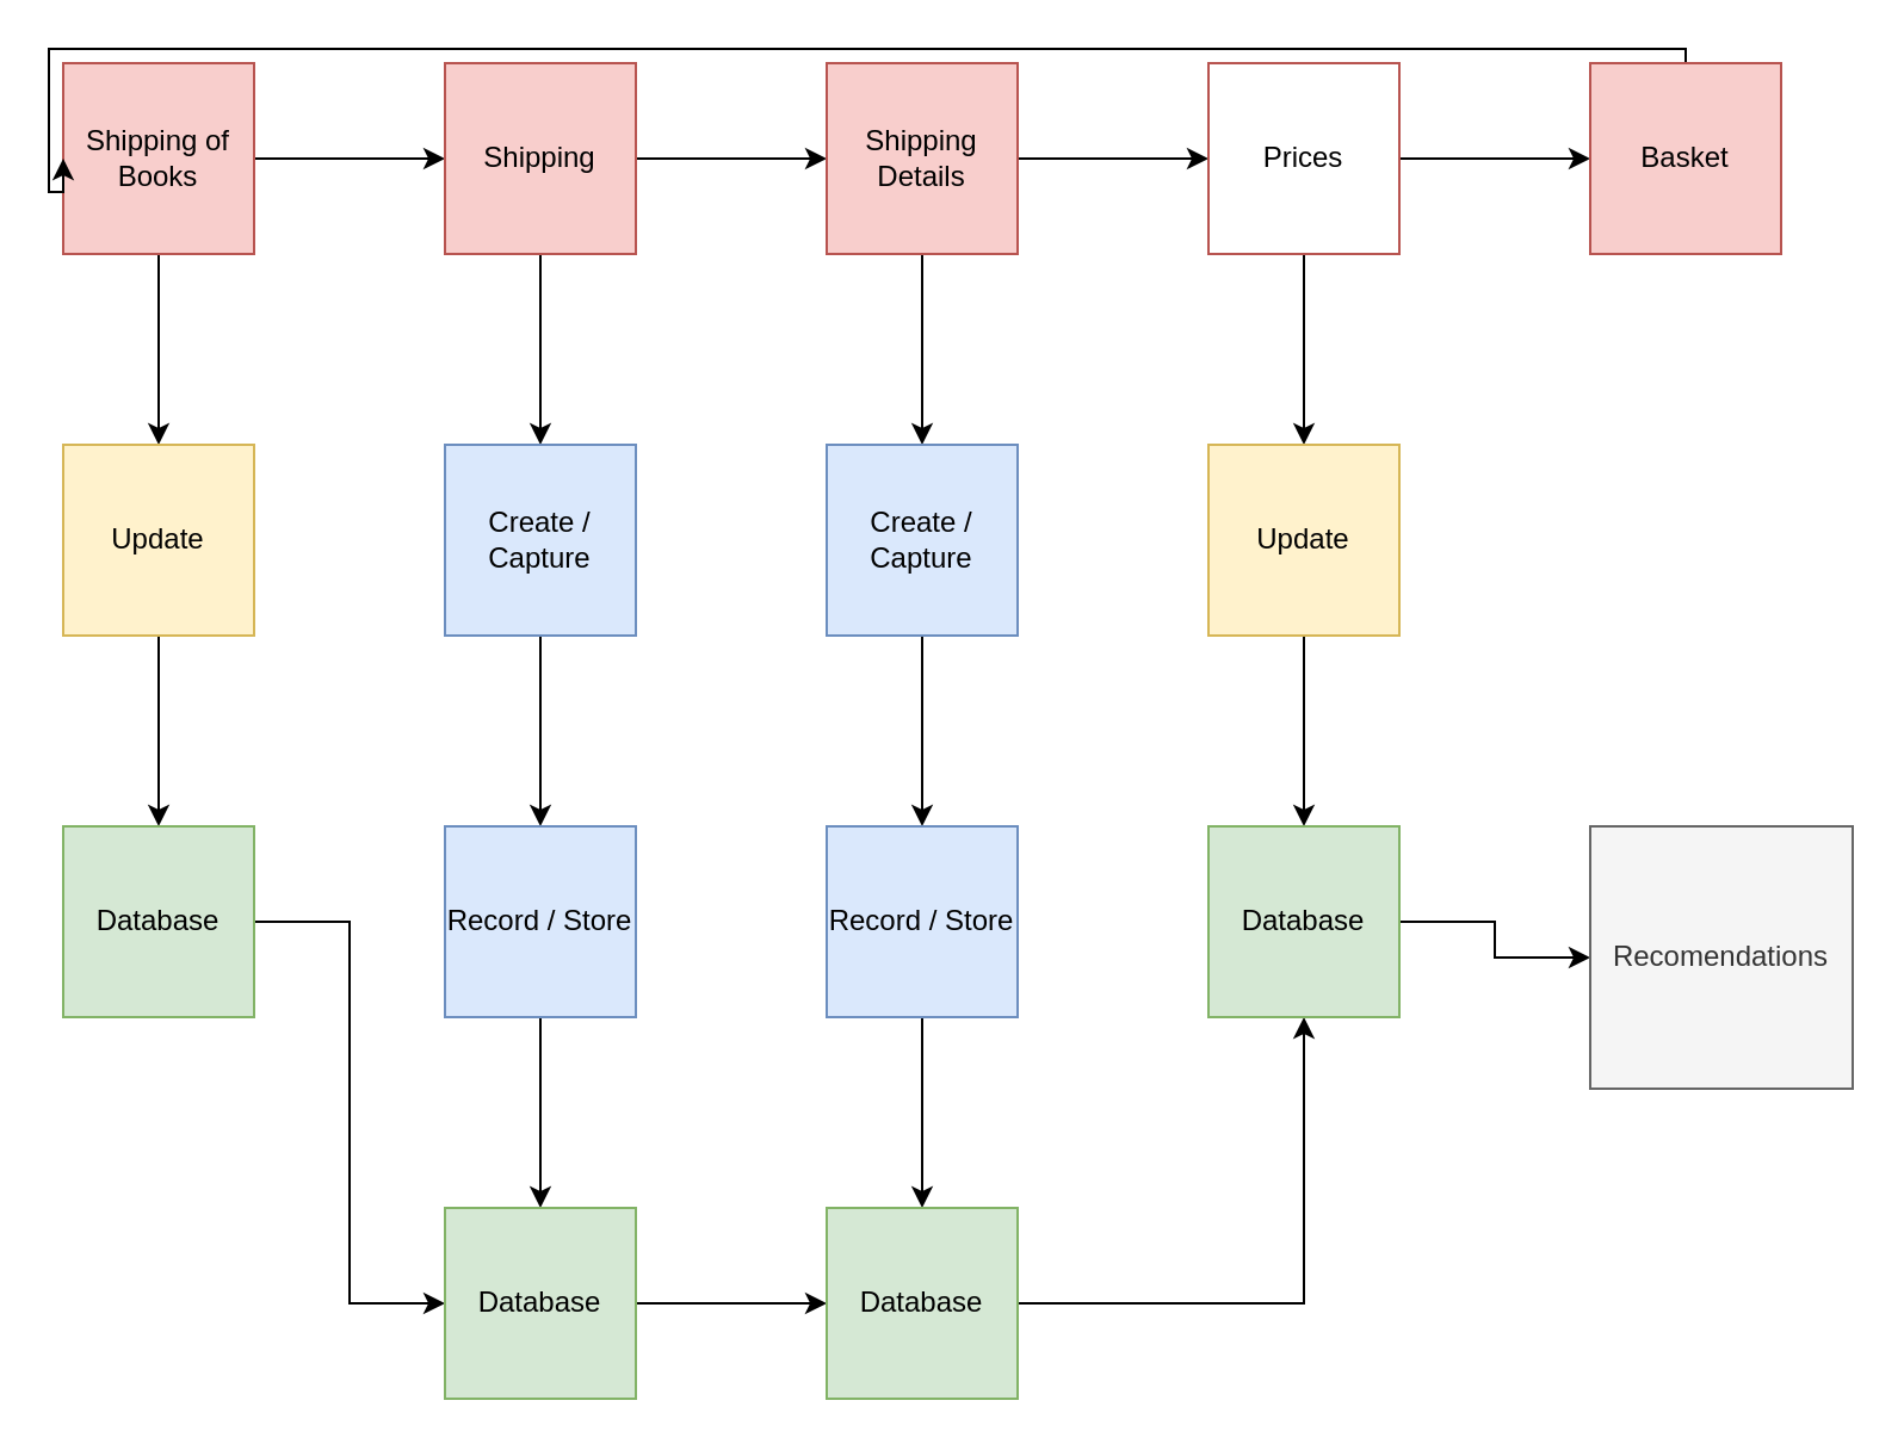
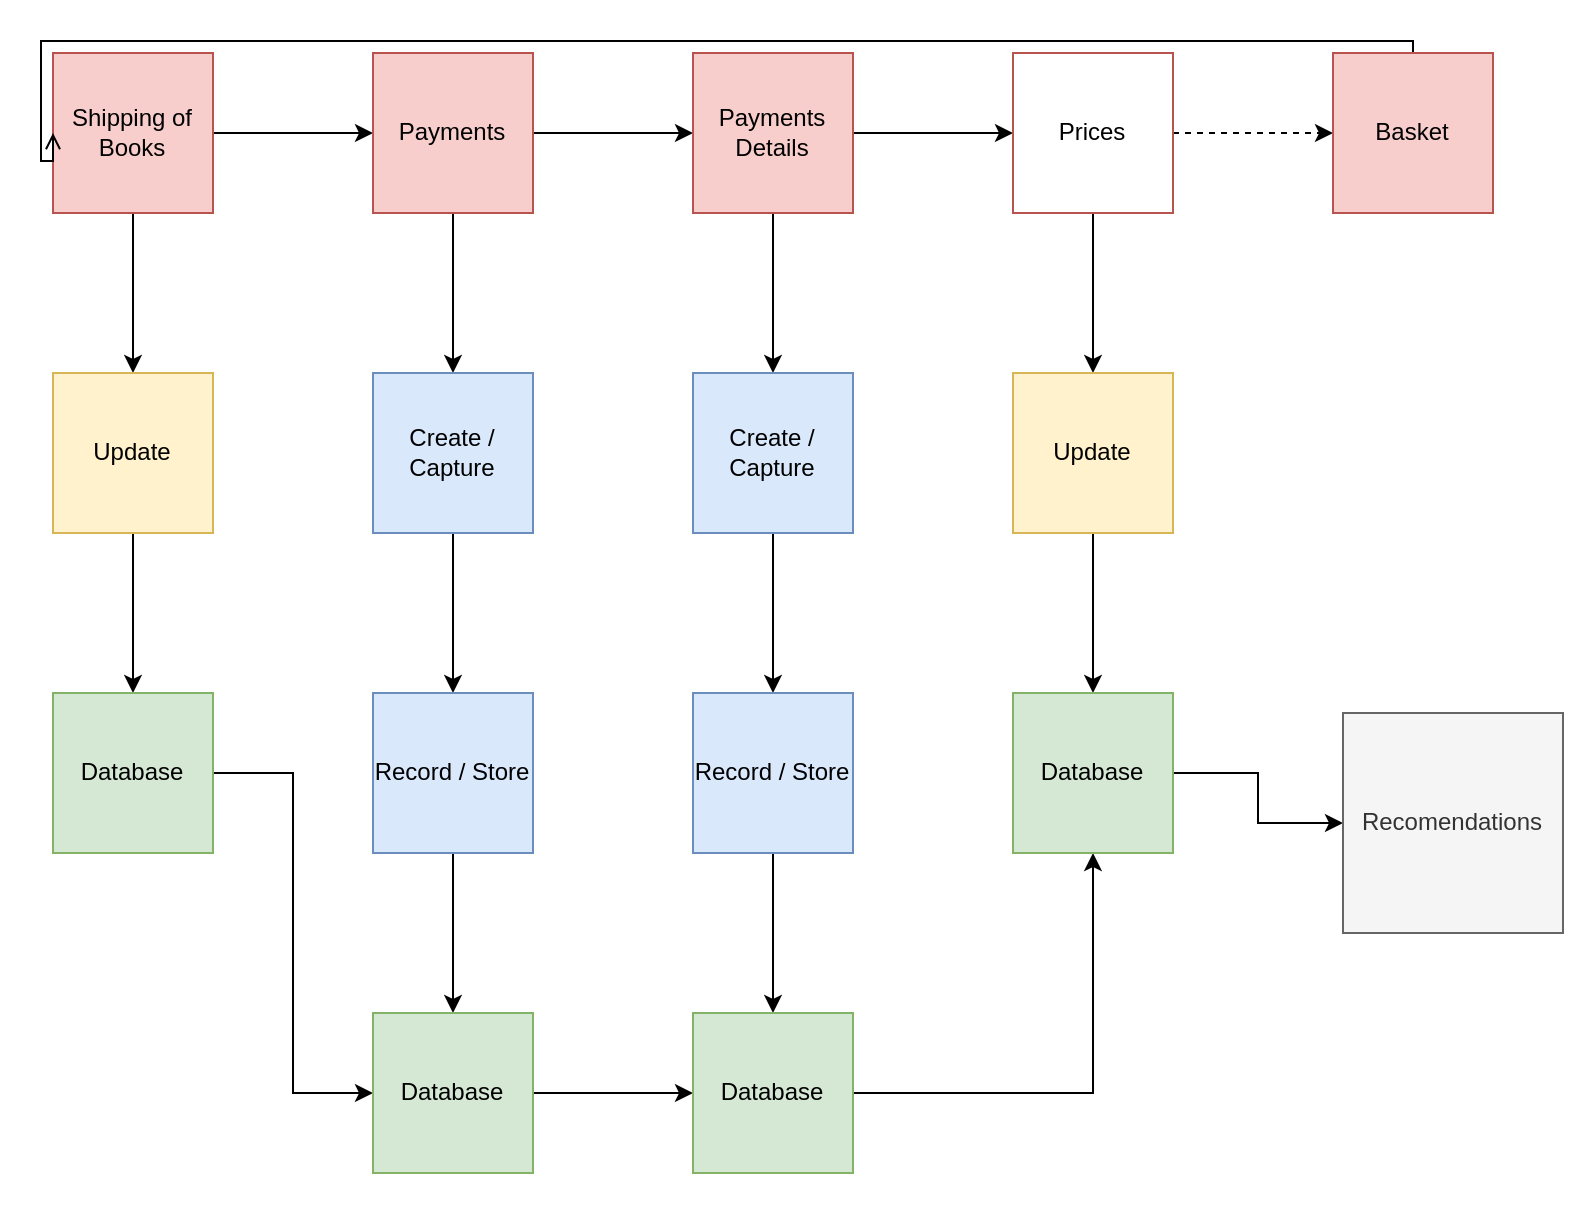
- <mxCell id="11" value="Shipping" style="whiteSpace=wrap;html=1;aspect=fixed;fillColor=#f8cecc;strokeColor=#b85450;" vertex="1" parent="1"><mxGeometry x="186" y="26" width="80" height="80" as="geometry" /></mxCell>
+ <mxCell id="11" value="Payments" style="whiteSpace=wrap;html=1;aspect=fixed;fillColor=#f8cecc;strokeColor=#b85450;" vertex="1" parent="1"><mxGeometry x="186" y="26" width="80" height="80" as="geometry" /></mxCell>
- <mxCell id="20" value="Shipping Details" style="whiteSpace=wrap;html=1;aspect=fixed;fillColor=#f8cecc;strokeColor=#b85450;" vertex="1" parent="1"><mxGeometry x="346" y="26" width="80" height="80" as="geometry" /></mxCell>
+ <mxCell id="20" value="Payments Details" style="whiteSpace=wrap;html=1;aspect=fixed;fillColor=#f8cecc;strokeColor=#b85450;" vertex="1" parent="1"><mxGeometry x="346" y="26" width="80" height="80" as="geometry" /></mxCell>
- <mxCell id="28" value="" style="edgeStyle=orthogonalEdgeStyle;rounded=0;orthogonalLoop=1;jettySize=auto;html=1;" edge="1" parent="1" source="29" target="31"><mxGeometry relative="1" as="geometry" /></mxCell>
+ <mxCell id="28" value="" style="edgeStyle=orthogonalEdgeStyle;rounded=0;orthogonalLoop=1;jettySize=auto;html=1;dashed=1;" edge="1" parent="1" source="29" target="31"><mxGeometry relative="1" as="geometry" /></mxCell>
- <mxCell id="30" style="edgeStyle=orthogonalEdgeStyle;rounded=0;orthogonalLoop=1;jettySize=auto;html=1;entryX=0;entryY=0.5;entryDx=0;entryDy=0;" edge="1" parent="1" source="31" target="4"><mxGeometry relative="1" as="geometry"><Array as="points"><mxPoint x="706" y="20" /><mxPoint x="20" y="20" /><mxPoint x="20" y="80" /></Array></mxGeometry></mxCell>
+ <mxCell id="30" style="edgeStyle=orthogonalEdgeStyle;rounded=0;orthogonalLoop=1;jettySize=auto;html=1;entryX=0;entryY=0.5;entryDx=0;entryDy=0;endArrow=open;" edge="1" parent="1" source="31" target="4"><mxGeometry relative="1" as="geometry"><Array as="points"><mxPoint x="706" y="20" /><mxPoint x="20" y="20" /><mxPoint x="20" y="80" /></Array></mxGeometry></mxCell>
- <mxCell id="36" value="Recomendations" style="whiteSpace=wrap;html=1;aspect=fixed;fillColor=#f5f5f5;strokeColor=#666666;fontColor=#333333;" vertex="1" parent="1"><mxGeometry x="666" y="346" width="110" height="110" as="geometry" /></mxCell>
+ <mxCell id="36" value="Recomendations" style="whiteSpace=wrap;html=1;aspect=fixed;fillColor=#f5f5f5;strokeColor=#666666;fontColor=#333333;" vertex="1" parent="1"><mxGeometry x="671" y="356" width="110" height="110" as="geometry" /></mxCell>
